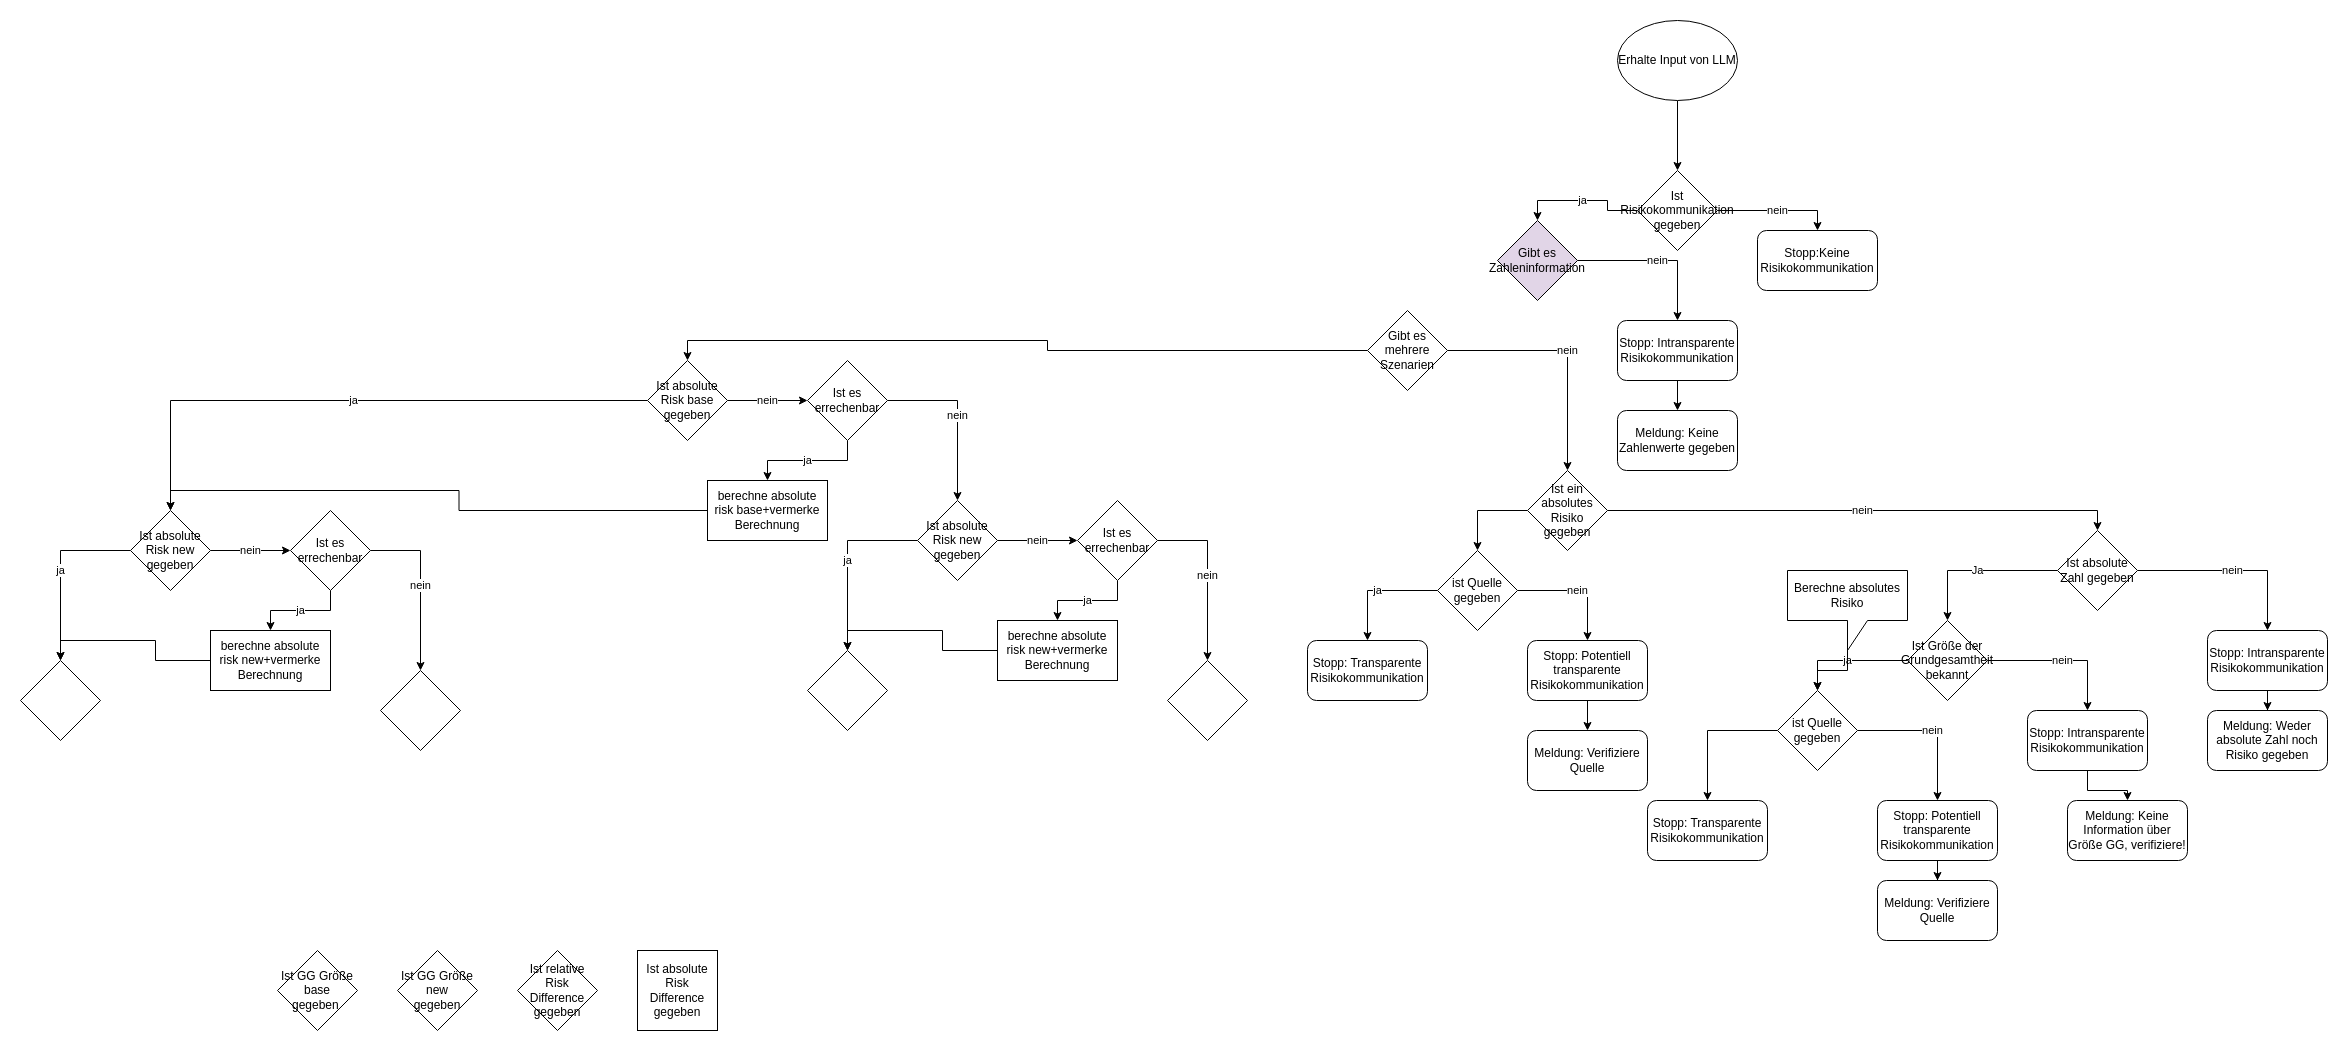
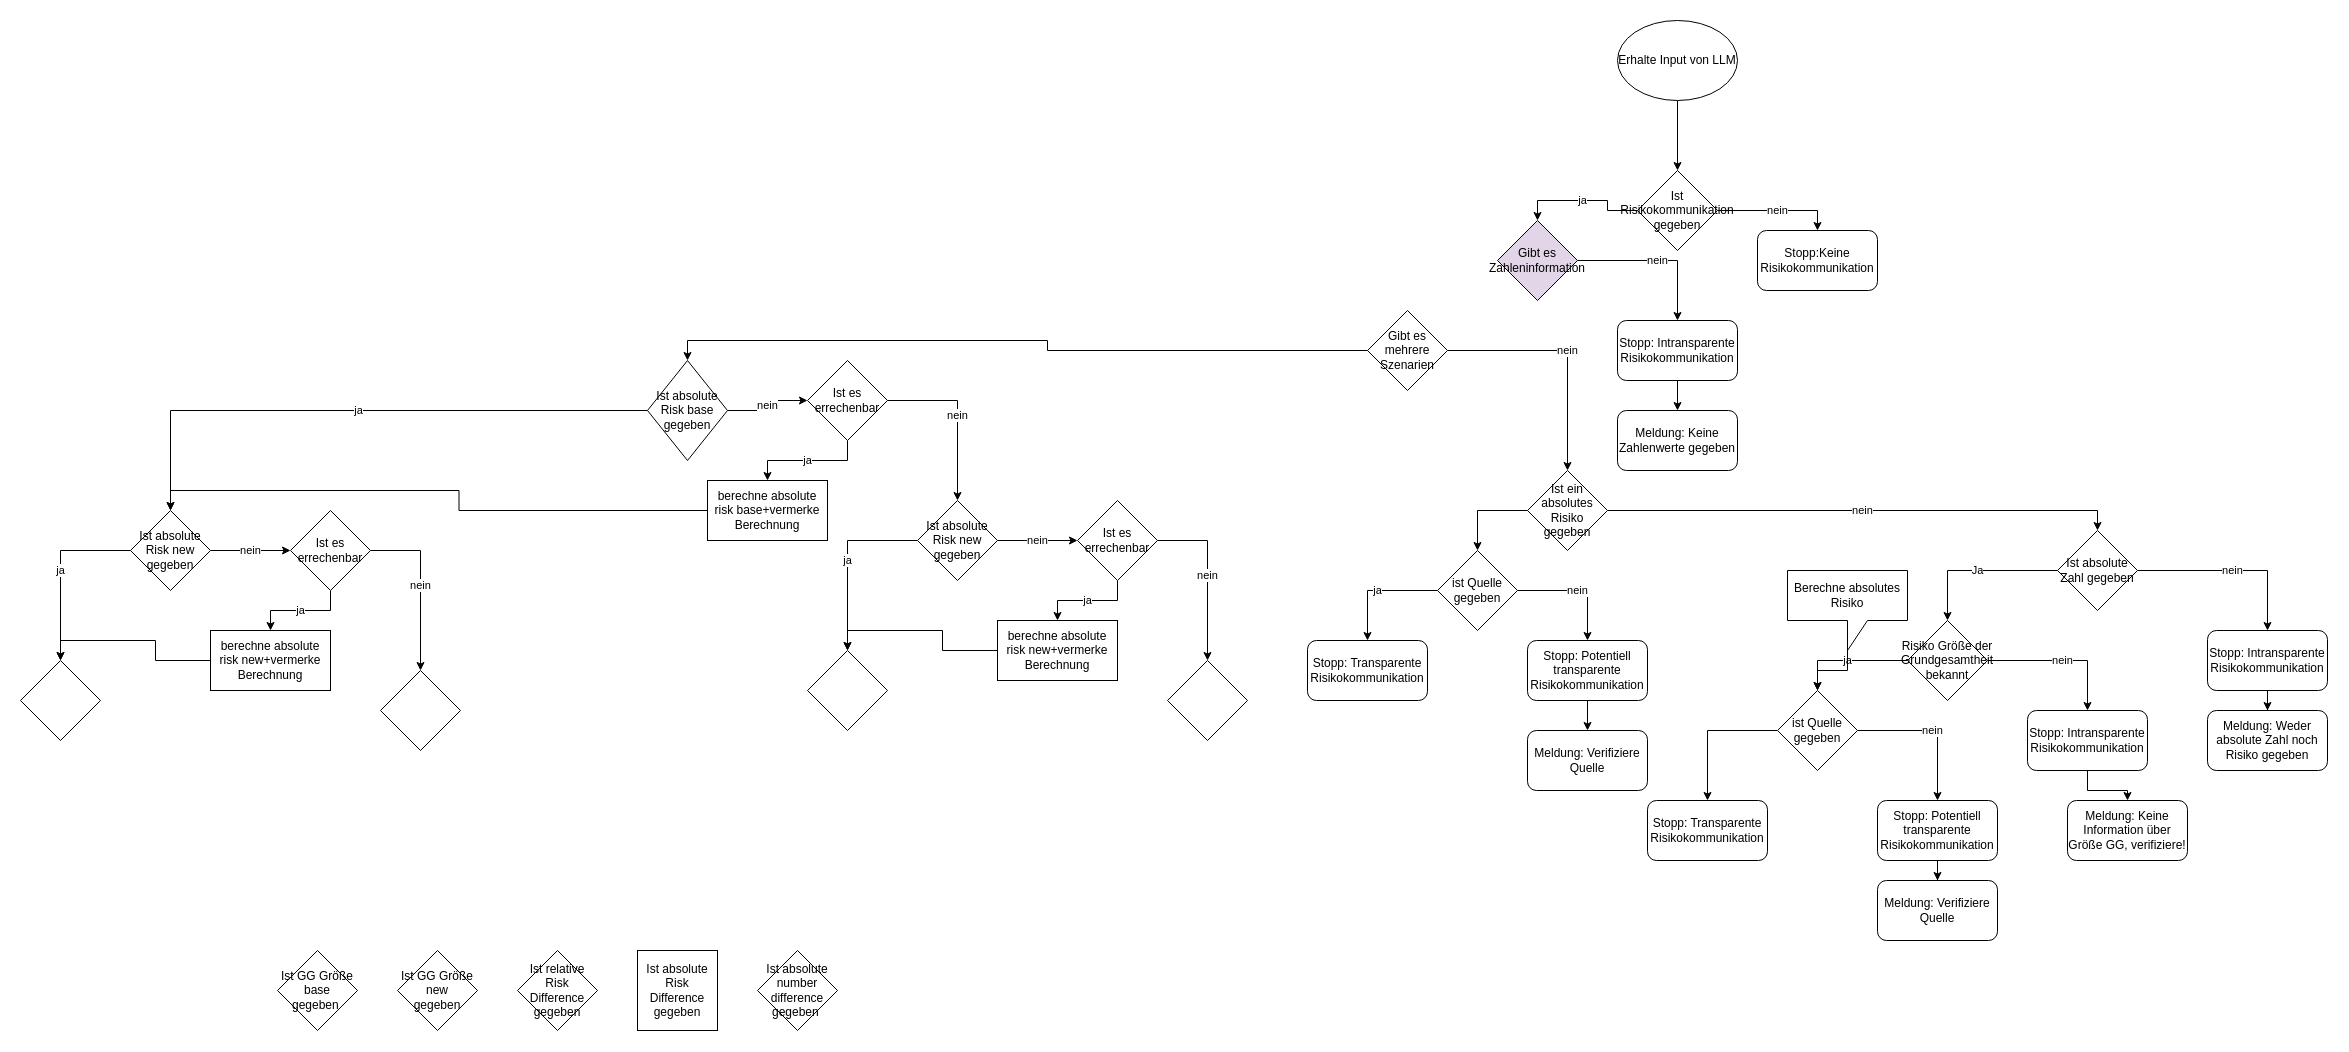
- <mxCell id="17" value="Ist absolute Risk base gegeben" style="rhombus;whiteSpace=wrap;html=1;" parent="1" vertex="1"><mxGeometry x="647" y="360" width="80" height="80" as="geometry" /></mxCell>
+ <mxCell id="17" value="Ist absolute Risk base gegeben" style="rhombus;whiteSpace=wrap;html=1;" parent="1" vertex="1"><mxGeometry x="647" y="360" width="80" height="100" as="geometry" /></mxCell>
- <mxCell id="33" value="Ist Größe der Grundgesamtheit bekannt" style="rhombus;whiteSpace=wrap;html=1;" parent="1" vertex="1"><mxGeometry x="1907" y="620" width="80" height="80" as="geometry" /></mxCell>
+ <mxCell id="33" value="Risiko Größe der Grundgesamtheit bekannt" style="rhombus;whiteSpace=wrap;html=1;" parent="1" vertex="1"><mxGeometry x="1907" y="620" width="80" height="80" as="geometry" /></mxCell>
+ <mxCell id="59" value="Ist absolute number difference gegeben&amp;nbsp;" style="rhombus;whiteSpace=wrap;html=1;" vertex="1" parent="1"><mxGeometry x="757" y="950" width="80" height="80" as="geometry" /></mxCell>
